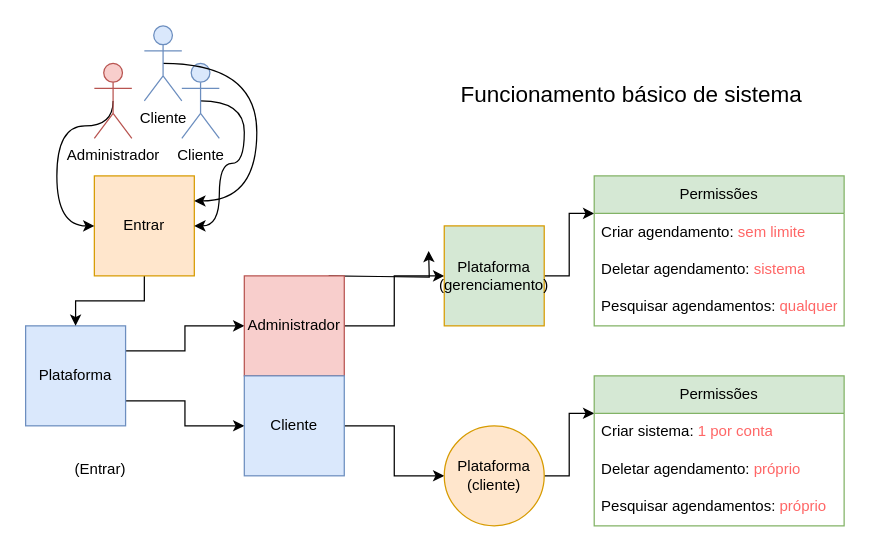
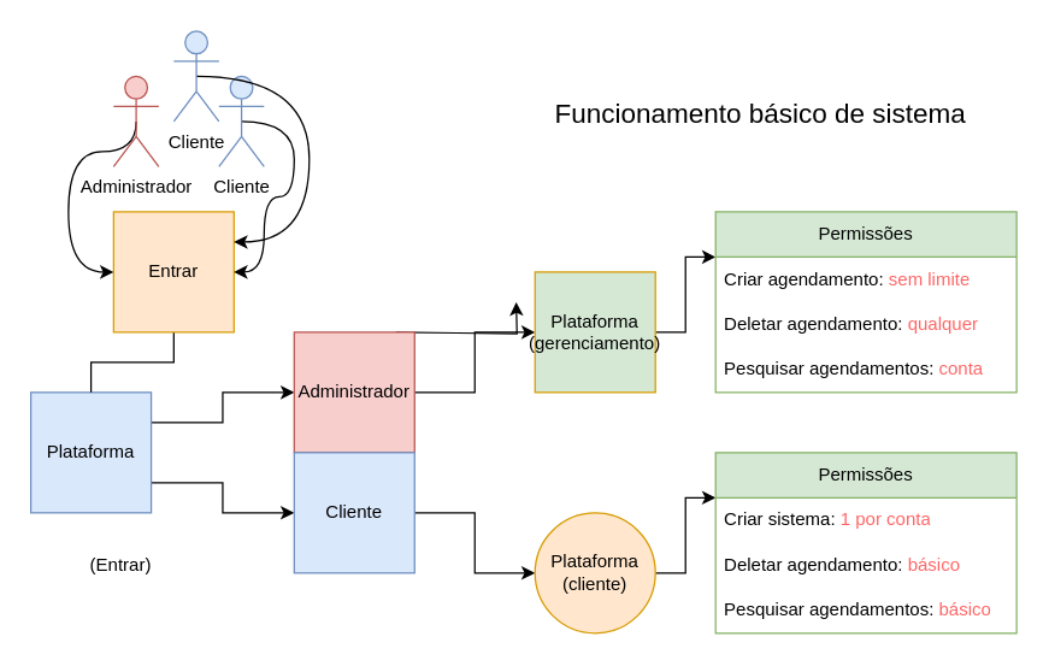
- <mxCell id="22" value="Deletar agendamento: &lt;font color=&quot;#ff6666&quot;&gt;sistema&lt;/font&gt;" style="text;strokeColor=none;fillColor=none;align=left;verticalAlign=middle;spacingLeft=4;spacingRight=4;overflow=hidden;points=[[0,0.5],[1,0.5]];portConstraint=eastwest;rotatable=0;whiteSpace=wrap;html=1;" parent="20" vertex="1"><mxGeometry y="60" width="200" height="30" as="geometry" /></mxCell>
+ <mxCell id="22" value="Deletar agendamento: &lt;font color=&quot;#ff6666&quot;&gt;qualquer&lt;/font&gt;" style="text;strokeColor=none;fillColor=none;align=left;verticalAlign=middle;spacingLeft=4;spacingRight=4;overflow=hidden;points=[[0,0.5],[1,0.5]];portConstraint=eastwest;rotatable=0;whiteSpace=wrap;html=1;" parent="20" vertex="1"><mxGeometry y="60" width="200" height="30" as="geometry" /></mxCell>
- <mxCell id="23" value="Pesquisar agendamentos: &lt;font color=&quot;#ff6666&quot;&gt;qualquer&lt;/font&gt;" style="text;strokeColor=none;fillColor=none;align=left;verticalAlign=middle;spacingLeft=4;spacingRight=4;overflow=hidden;points=[[0,0.5],[1,0.5]];portConstraint=eastwest;rotatable=0;whiteSpace=wrap;html=1;" parent="20" vertex="1"><mxGeometry y="90" width="200" height="30" as="geometry" /></mxCell>
+ <mxCell id="23" value="Pesquisar agendamentos: &lt;font color=&quot;#ff6666&quot;&gt;conta&lt;/font&gt;" style="text;strokeColor=none;fillColor=none;align=left;verticalAlign=middle;spacingLeft=4;spacingRight=4;overflow=hidden;points=[[0,0.5],[1,0.5]];portConstraint=eastwest;rotatable=0;whiteSpace=wrap;html=1;" parent="20" vertex="1"><mxGeometry y="90" width="200" height="30" as="geometry" /></mxCell>
- <mxCell id="12" style="edgeStyle=orthogonalEdgeStyle;rounded=0;orthogonalLoop=1;jettySize=auto;html=1;exitX=0.5;exitY=1;exitDx=0;exitDy=0;entryX=0.5;entryY=0;entryDx=0;entryDy=0;" edge="1" parent="1" source="13" target="5"><mxGeometry relative="1" as="geometry" /></mxCell>
+ <mxCell id="12" style="edgeStyle=orthogonalEdgeStyle;rounded=0;orthogonalLoop=1;jettySize=auto;html=1;exitX=0.5;exitY=1;exitDx=0;exitDy=0;entryX=0.5;entryY=0;entryDx=0;entryDy=0;endArrow=none;" edge="1" parent="1" source="13" target="5"><mxGeometry relative="1" as="geometry" /></mxCell>
- <mxCell id="18" value="Deletar agendamento: &lt;font color=&quot;#ff6666&quot;&gt;próprio&lt;/font&gt;" style="text;strokeColor=none;fillColor=none;align=left;verticalAlign=middle;spacingLeft=4;spacingRight=4;overflow=hidden;points=[[0,0.5],[1,0.5]];portConstraint=eastwest;rotatable=0;whiteSpace=wrap;html=1;" parent="16" vertex="1"><mxGeometry y="60" width="200" height="30" as="geometry" /></mxCell>
+ <mxCell id="18" value="Deletar agendamento: &lt;font color=&quot;#ff6666&quot;&gt;básico&lt;/font&gt;" style="text;strokeColor=none;fillColor=none;align=left;verticalAlign=middle;spacingLeft=4;spacingRight=4;overflow=hidden;points=[[0,0.5],[1,0.5]];portConstraint=eastwest;rotatable=0;whiteSpace=wrap;html=1;" parent="16" vertex="1"><mxGeometry y="60" width="200" height="30" as="geometry" /></mxCell>
- <mxCell id="19" value="Pesquisar agendamentos: &lt;font color=&quot;#ff6666&quot;&gt;próprio&lt;/font&gt;" style="text;strokeColor=none;fillColor=none;align=left;verticalAlign=middle;spacingLeft=4;spacingRight=4;overflow=hidden;points=[[0,0.5],[1,0.5]];portConstraint=eastwest;rotatable=0;whiteSpace=wrap;html=1;" parent="16" vertex="1"><mxGeometry y="90" width="200" height="30" as="geometry" /></mxCell>
+ <mxCell id="19" value="Pesquisar agendamentos: &lt;font color=&quot;#ff6666&quot;&gt;básico&lt;/font&gt;" style="text;strokeColor=none;fillColor=none;align=left;verticalAlign=middle;spacingLeft=4;spacingRight=4;overflow=hidden;points=[[0,0.5],[1,0.5]];portConstraint=eastwest;rotatable=0;whiteSpace=wrap;html=1;" parent="16" vertex="1"><mxGeometry y="90" width="200" height="30" as="geometry" /></mxCell>
